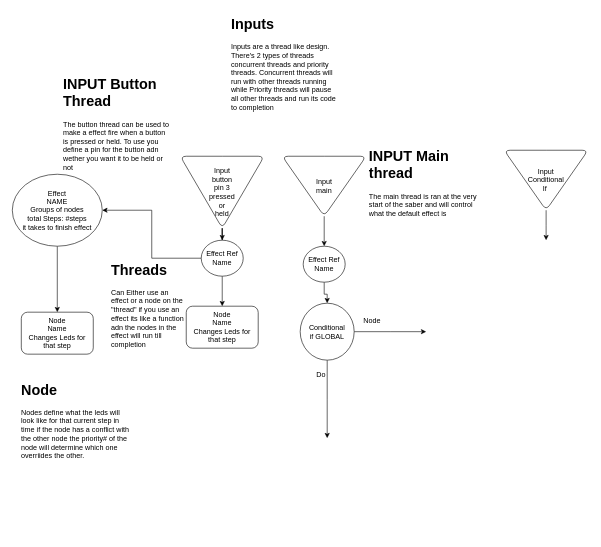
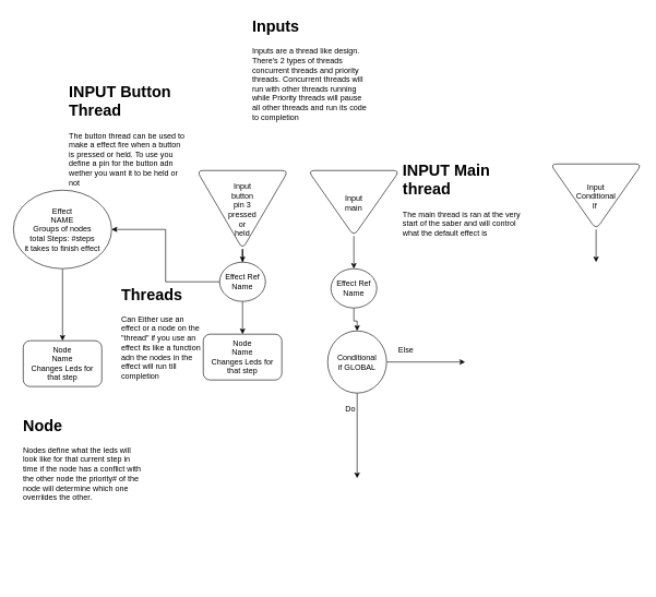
- <mxCell id="22" value="Node" style="text;html=1;strokeColor=none;fillColor=none;align=center;verticalAlign=middle;whiteSpace=wrap;rounded=0;" vertex="1" parent="1"><mxGeometry x="590" y="520" width="60" height="30" as="geometry" /></mxCell>
+ <mxCell id="22" value="Else" style="text;html=1;strokeColor=none;fillColor=none;align=center;verticalAlign=middle;whiteSpace=wrap;rounded=0;" vertex="1" parent="1"><mxGeometry x="590" y="520" width="60" height="30" as="geometry" /></mxCell>
